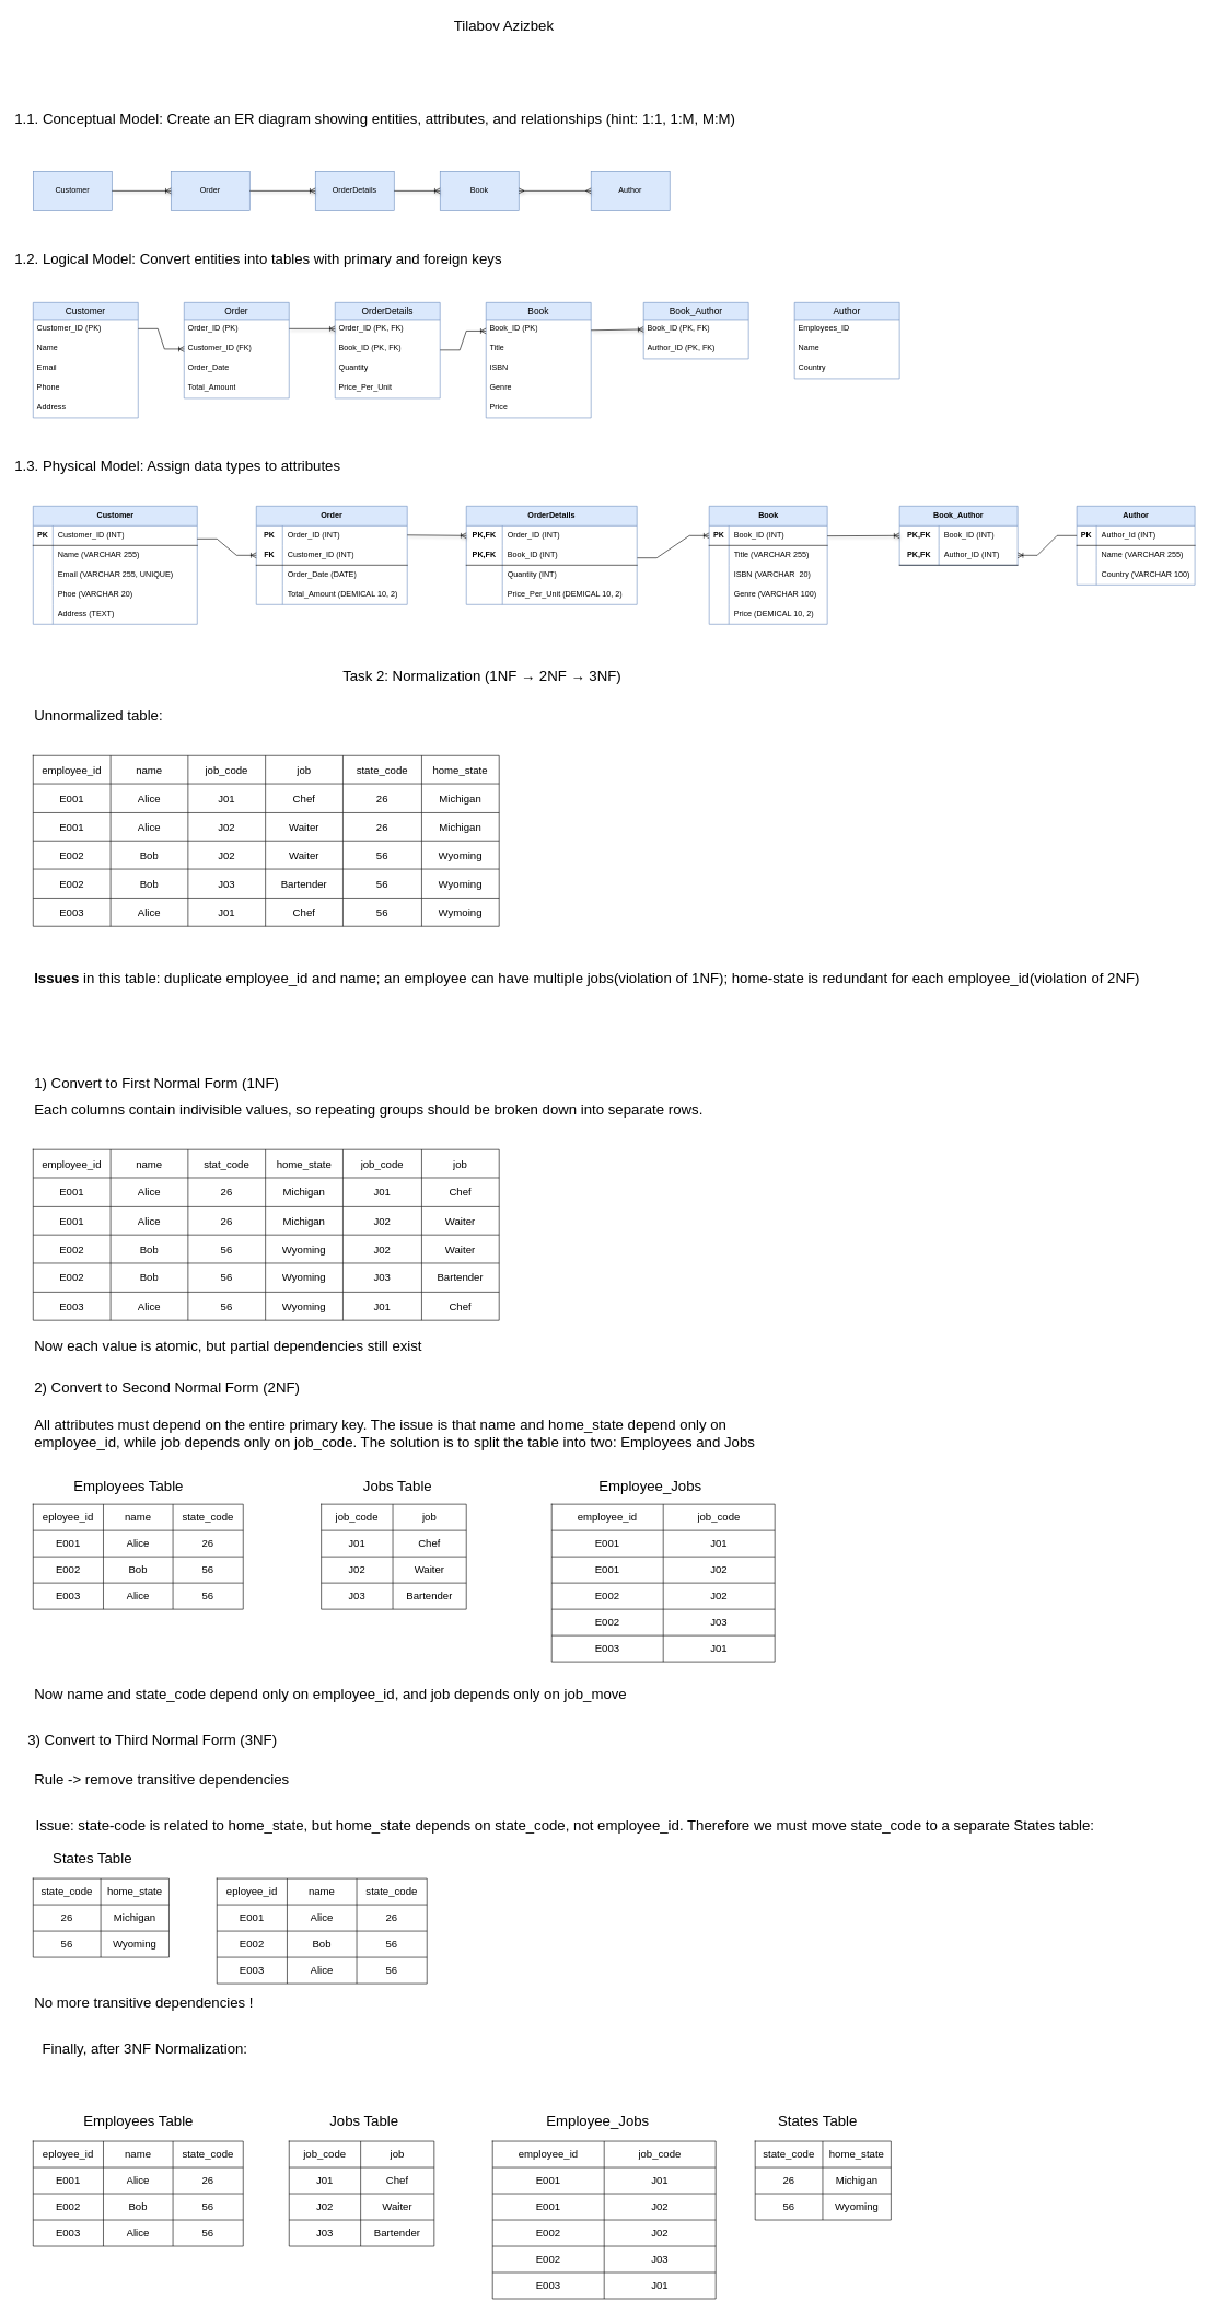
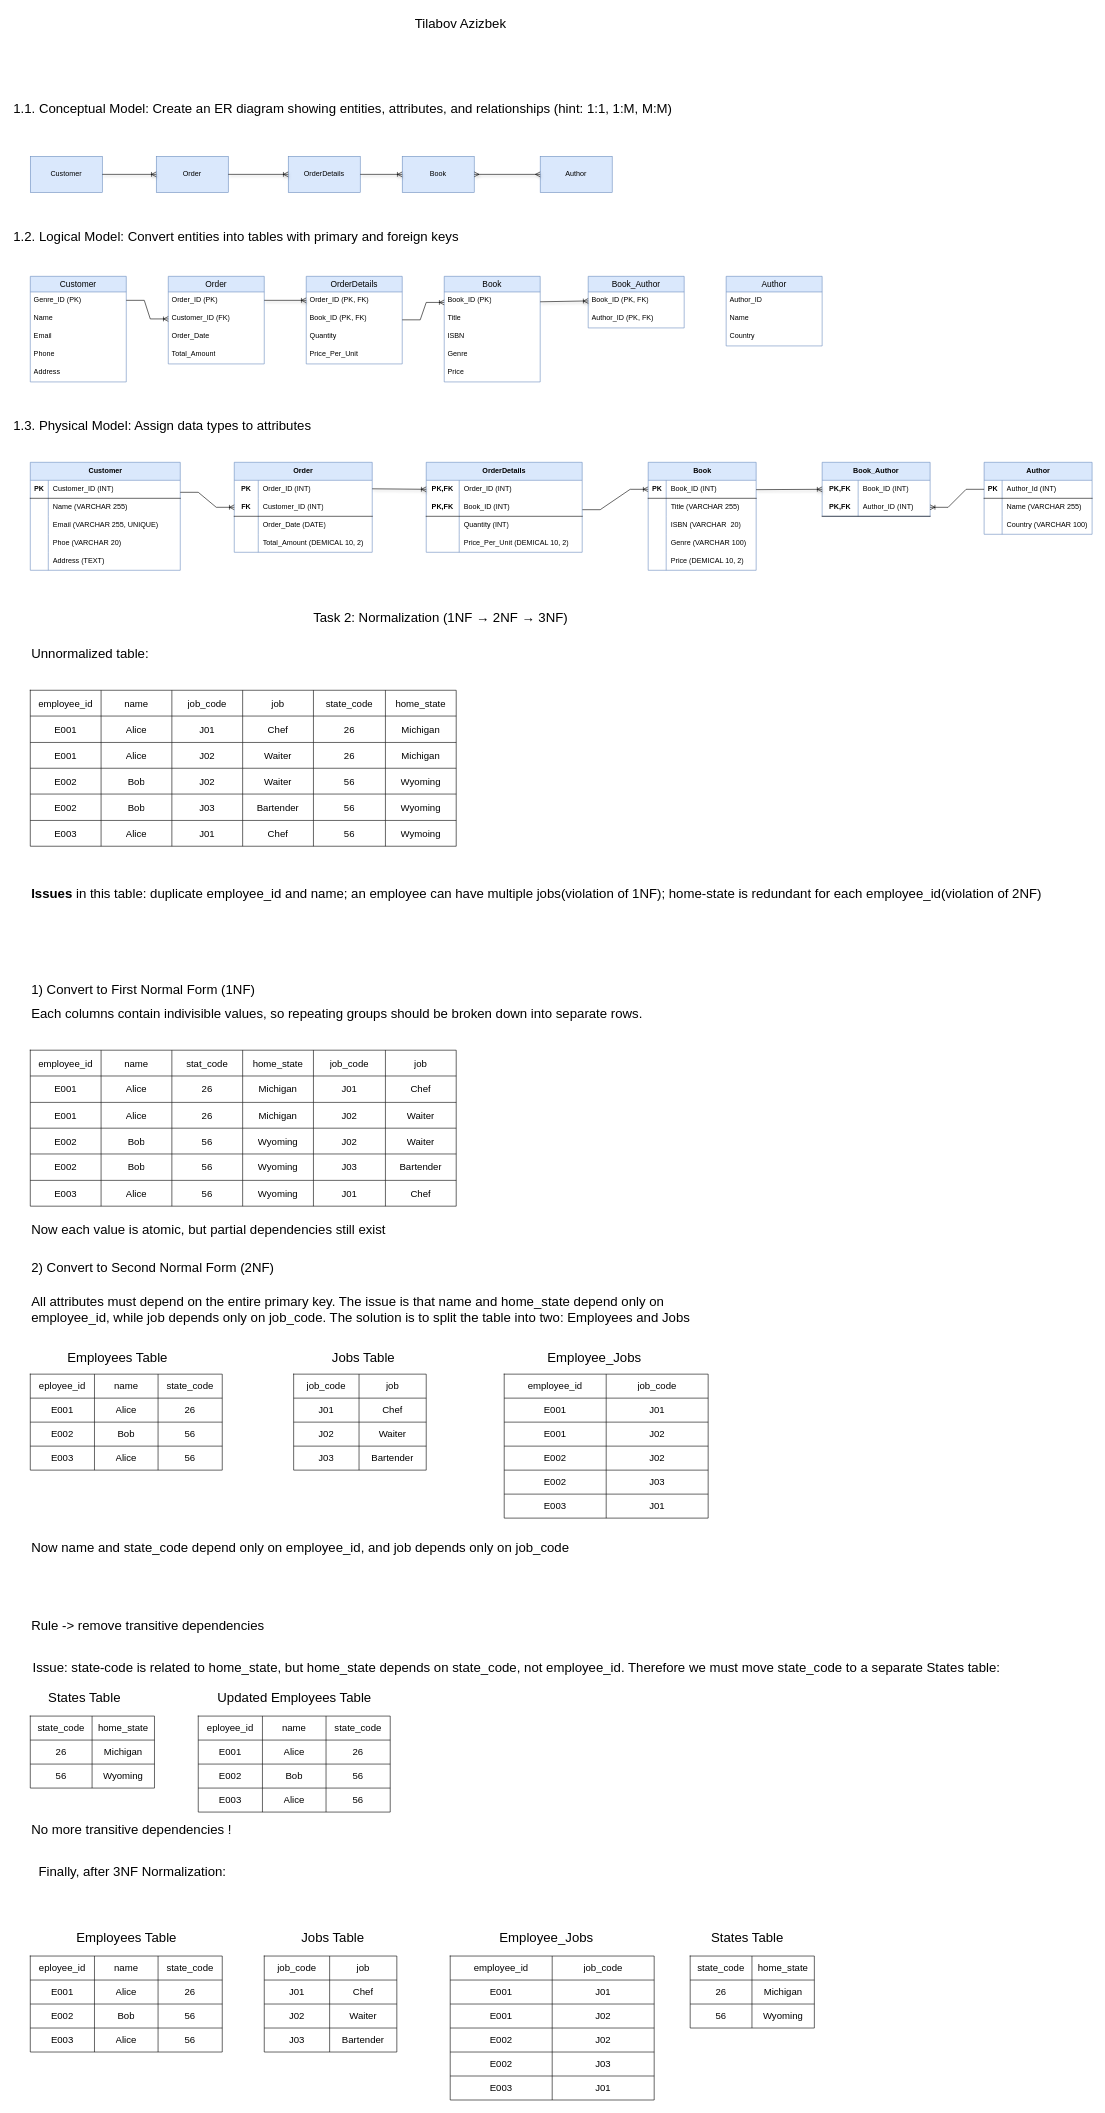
- <mxCell id="12" value="Customer_ID (PK)" style="text;strokeColor=none;fillColor=none;spacingLeft=4;spacingRight=4;overflow=hidden;rotatable=0;points=[[0,0.5],[1,0.5]];portConstraint=eastwest;fontSize=12;whiteSpace=wrap;html=1;" vertex="1" parent="11"><mxGeometry y="26" width="160" height="30" as="geometry" /></mxCell>
+ <mxCell id="12" value="Genre_ID (PK)" style="text;strokeColor=none;fillColor=none;spacingLeft=4;spacingRight=4;overflow=hidden;rotatable=0;points=[[0,0.5],[1,0.5]];portConstraint=eastwest;fontSize=12;whiteSpace=wrap;html=1;" vertex="1" parent="11"><mxGeometry y="26" width="160" height="30" as="geometry" /></mxCell>
- <mxCell id="34" value="Employees_ID" style="text;strokeColor=none;fillColor=none;spacingLeft=4;spacingRight=4;overflow=hidden;rotatable=0;points=[[0,0.5],[1,0.5]];portConstraint=eastwest;fontSize=12;whiteSpace=wrap;html=1;" vertex="1" parent="33"><mxGeometry y="26" width="160" height="30" as="geometry" /></mxCell>
+ <mxCell id="34" value="Author_ID" style="text;strokeColor=none;fillColor=none;spacingLeft=4;spacingRight=4;overflow=hidden;rotatable=0;points=[[0,0.5],[1,0.5]];portConstraint=eastwest;fontSize=12;whiteSpace=wrap;html=1;" vertex="1" parent="33"><mxGeometry y="26" width="160" height="30" as="geometry" /></mxCell>
- <mxCell id="334" value="&lt;font style=&quot;font-size: 22px;&quot;&gt;Now name&amp;nbsp;and state_code&amp;nbsp;depend only on employee_id, and job&amp;nbsp;depends only on job_move&lt;/font&gt;" style="text;whiteSpace=wrap;html=1;" vertex="1" parent="1"><mxGeometry x="50" y="2560" width="950" height="40" as="geometry" /></mxCell>
+ <mxCell id="334" value="&lt;font style=&quot;font-size: 22px;&quot;&gt;Now name&amp;nbsp;and state_code&amp;nbsp;depend only on employee_id, and job&amp;nbsp;depends only on job_code&lt;/font&gt;" style="text;whiteSpace=wrap;html=1;" vertex="1" parent="1"><mxGeometry x="50" y="2560" width="950" height="40" as="geometry" /></mxCell>
- <mxCell id="267" value="&lt;font style=&quot;font-size: 22px;&quot;&gt;3) Convert to Third Normal Form (3NF)&lt;/font&gt;" style="text;whiteSpace=wrap;html=1;" vertex="1" parent="1"><mxGeometry x="40" y="2630" width="420" height="40" as="geometry" /></mxCell>
+ <mxCell id="365" value="&lt;font style=&quot;font-size: 22px;&quot;&gt;Updated Employees Table&lt;/font&gt;" style="text;html=1;align=center;verticalAlign=middle;resizable=0;points=[];autosize=1;strokeColor=none;fillColor=none;" vertex="1" parent="1"><mxGeometry x="350" y="2810" width="280" height="40" as="geometry" /></mxCell>
